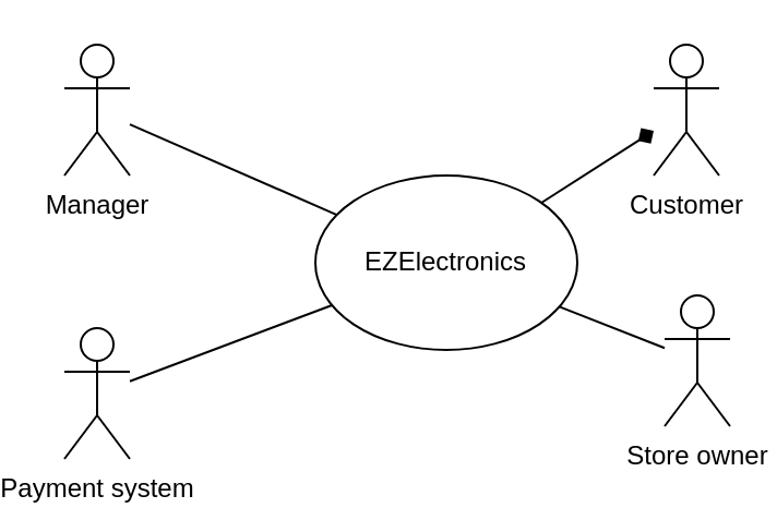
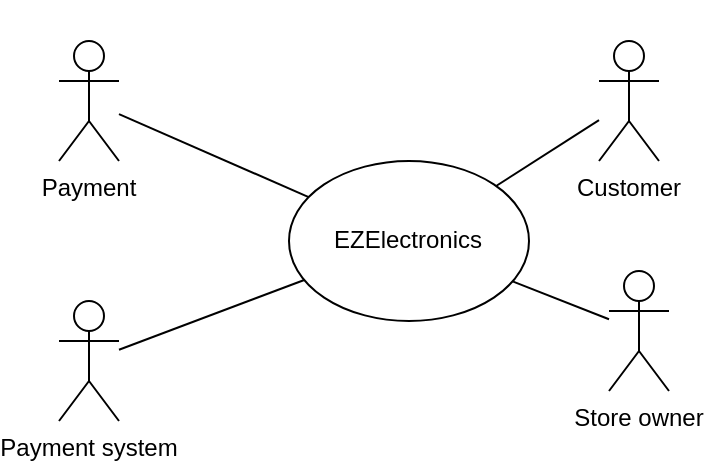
- <mxCell id="10" value="" style="endArrow=diamond;html=1;rounded=0;" edge="1" parent="1" source="4" target="2"><mxGeometry width="50" height="50" relative="1" as="geometry"><mxPoint x="140" y="370" as="sourcePoint" /><mxPoint x="190" y="320" as="targetPoint" /></mxGeometry></mxCell>
+ <mxCell id="10" value="" style="endArrow=none;html=1;rounded=0;" edge="1" parent="1" source="4" target="2"><mxGeometry width="50" height="50" relative="1" as="geometry"><mxPoint x="140" y="370" as="sourcePoint" /><mxPoint x="190" y="320" as="targetPoint" /></mxGeometry></mxCell>
- <mxCell id="3" value="Manager" style="shape=umlActor;verticalLabelPosition=bottom;verticalAlign=top;html=1;outlineConnect=0;" parent="1" vertex="1"><mxGeometry x="20" y="20" width="30" height="60" as="geometry" /></mxCell>
+ <mxCell id="3" value="Payment" style="shape=umlActor;verticalLabelPosition=bottom;verticalAlign=top;html=1;outlineConnect=0;" parent="1" vertex="1"><mxGeometry x="20" y="20" width="30" height="60" as="geometry" /></mxCell>
